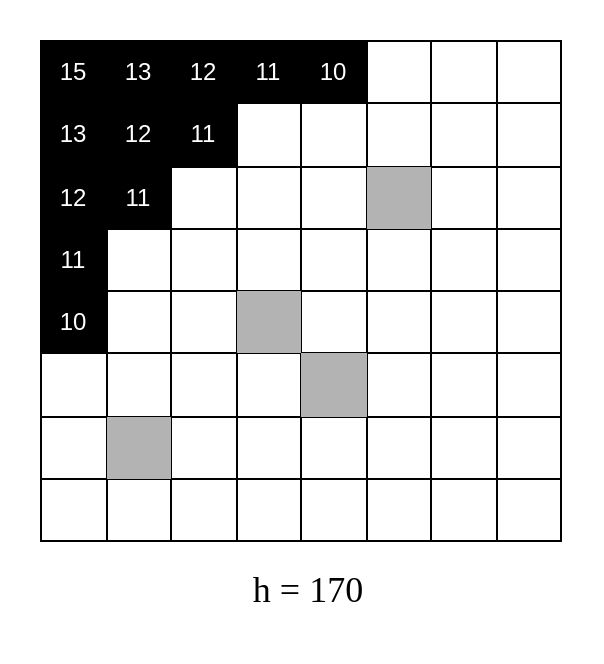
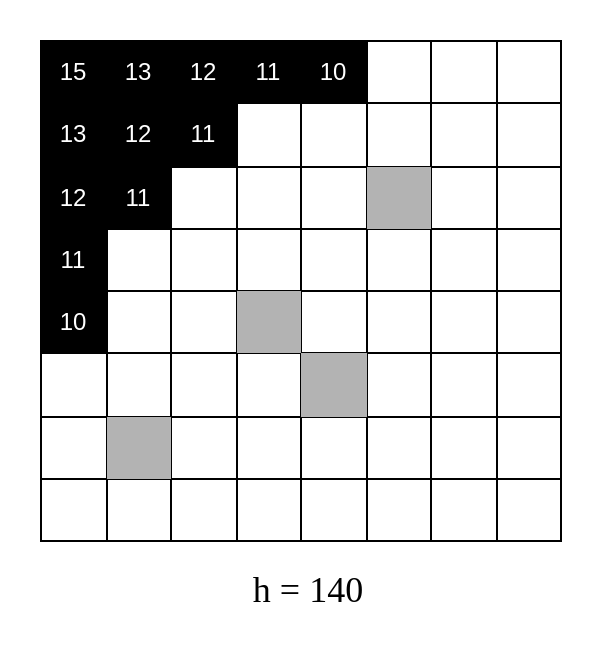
- <mxCell id="75" value="&lt;font style=&quot;font-size: 18px;&quot; face=&quot;Times New Roman&quot;&gt;h = 170&lt;/font&gt;" style="text;html=1;strokeColor=none;fillColor=none;align=center;verticalAlign=middle;whiteSpace=wrap;rounded=0;" vertex="1" parent="1"><mxGeometry x="109" y="280" width="90" height="30" as="geometry" /></mxCell>
+ <mxCell id="75" value="&lt;font style=&quot;font-size: 18px;&quot; face=&quot;Times New Roman&quot;&gt;h = 140&lt;/font&gt;" style="text;html=1;strokeColor=none;fillColor=none;align=center;verticalAlign=middle;whiteSpace=wrap;rounded=0;" vertex="1" parent="1"><mxGeometry x="109" y="280" width="90" height="30" as="geometry" /></mxCell>
